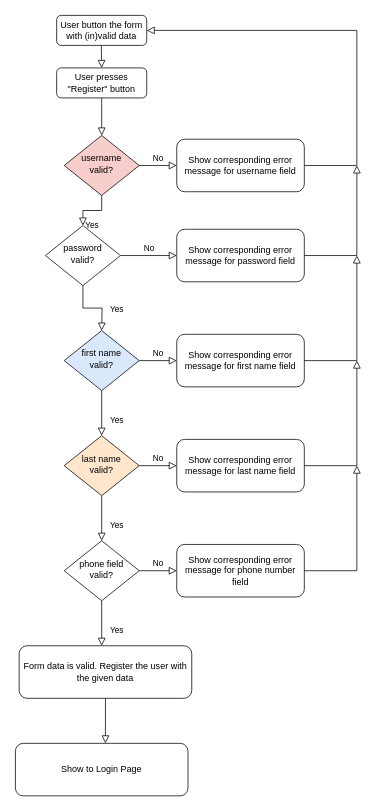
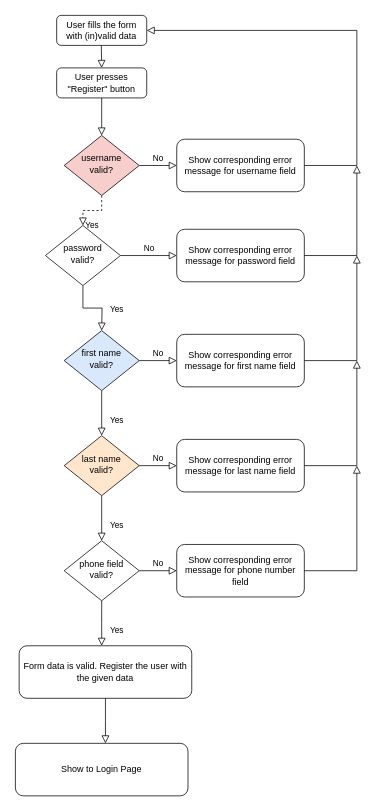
- <mxCell id="11" value="User button the form with (in)valid data" style="rounded=1;whiteSpace=wrap;html=1;fontSize=12;glass=0;strokeWidth=1;shadow=0;" vertex="1" parent="1"><mxGeometry x="75" y="20" width="120" height="40" as="geometry" /></mxCell>
+ <mxCell id="11" value="User fills the form with (in)valid data" style="rounded=1;whiteSpace=wrap;html=1;fontSize=12;glass=0;strokeWidth=1;shadow=0;" vertex="1" parent="1"><mxGeometry x="75" y="20" width="120" height="40" as="geometry" /></mxCell>
- <mxCell id="4" value="Yes" style="rounded=0;html=1;jettySize=auto;orthogonalLoop=1;fontSize=11;endArrow=block;endFill=0;endSize=8;strokeWidth=1;shadow=0;labelBackgroundColor=none;edgeStyle=orthogonalEdgeStyle;" parent="1" source="6" target="10" edge="1"><mxGeometry y="20" relative="1" as="geometry"><mxPoint as="offset" /></mxGeometry></mxCell>
+ <mxCell id="4" value="Yes" style="rounded=0;html=1;jettySize=auto;orthogonalLoop=1;fontSize=11;endArrow=block;endFill=0;endSize=8;strokeWidth=1;shadow=0;labelBackgroundColor=none;edgeStyle=orthogonalEdgeStyle;dashed=1;" parent="1" source="6" target="10" edge="1"><mxGeometry y="20" relative="1" as="geometry"><mxPoint as="offset" /></mxGeometry></mxCell>
